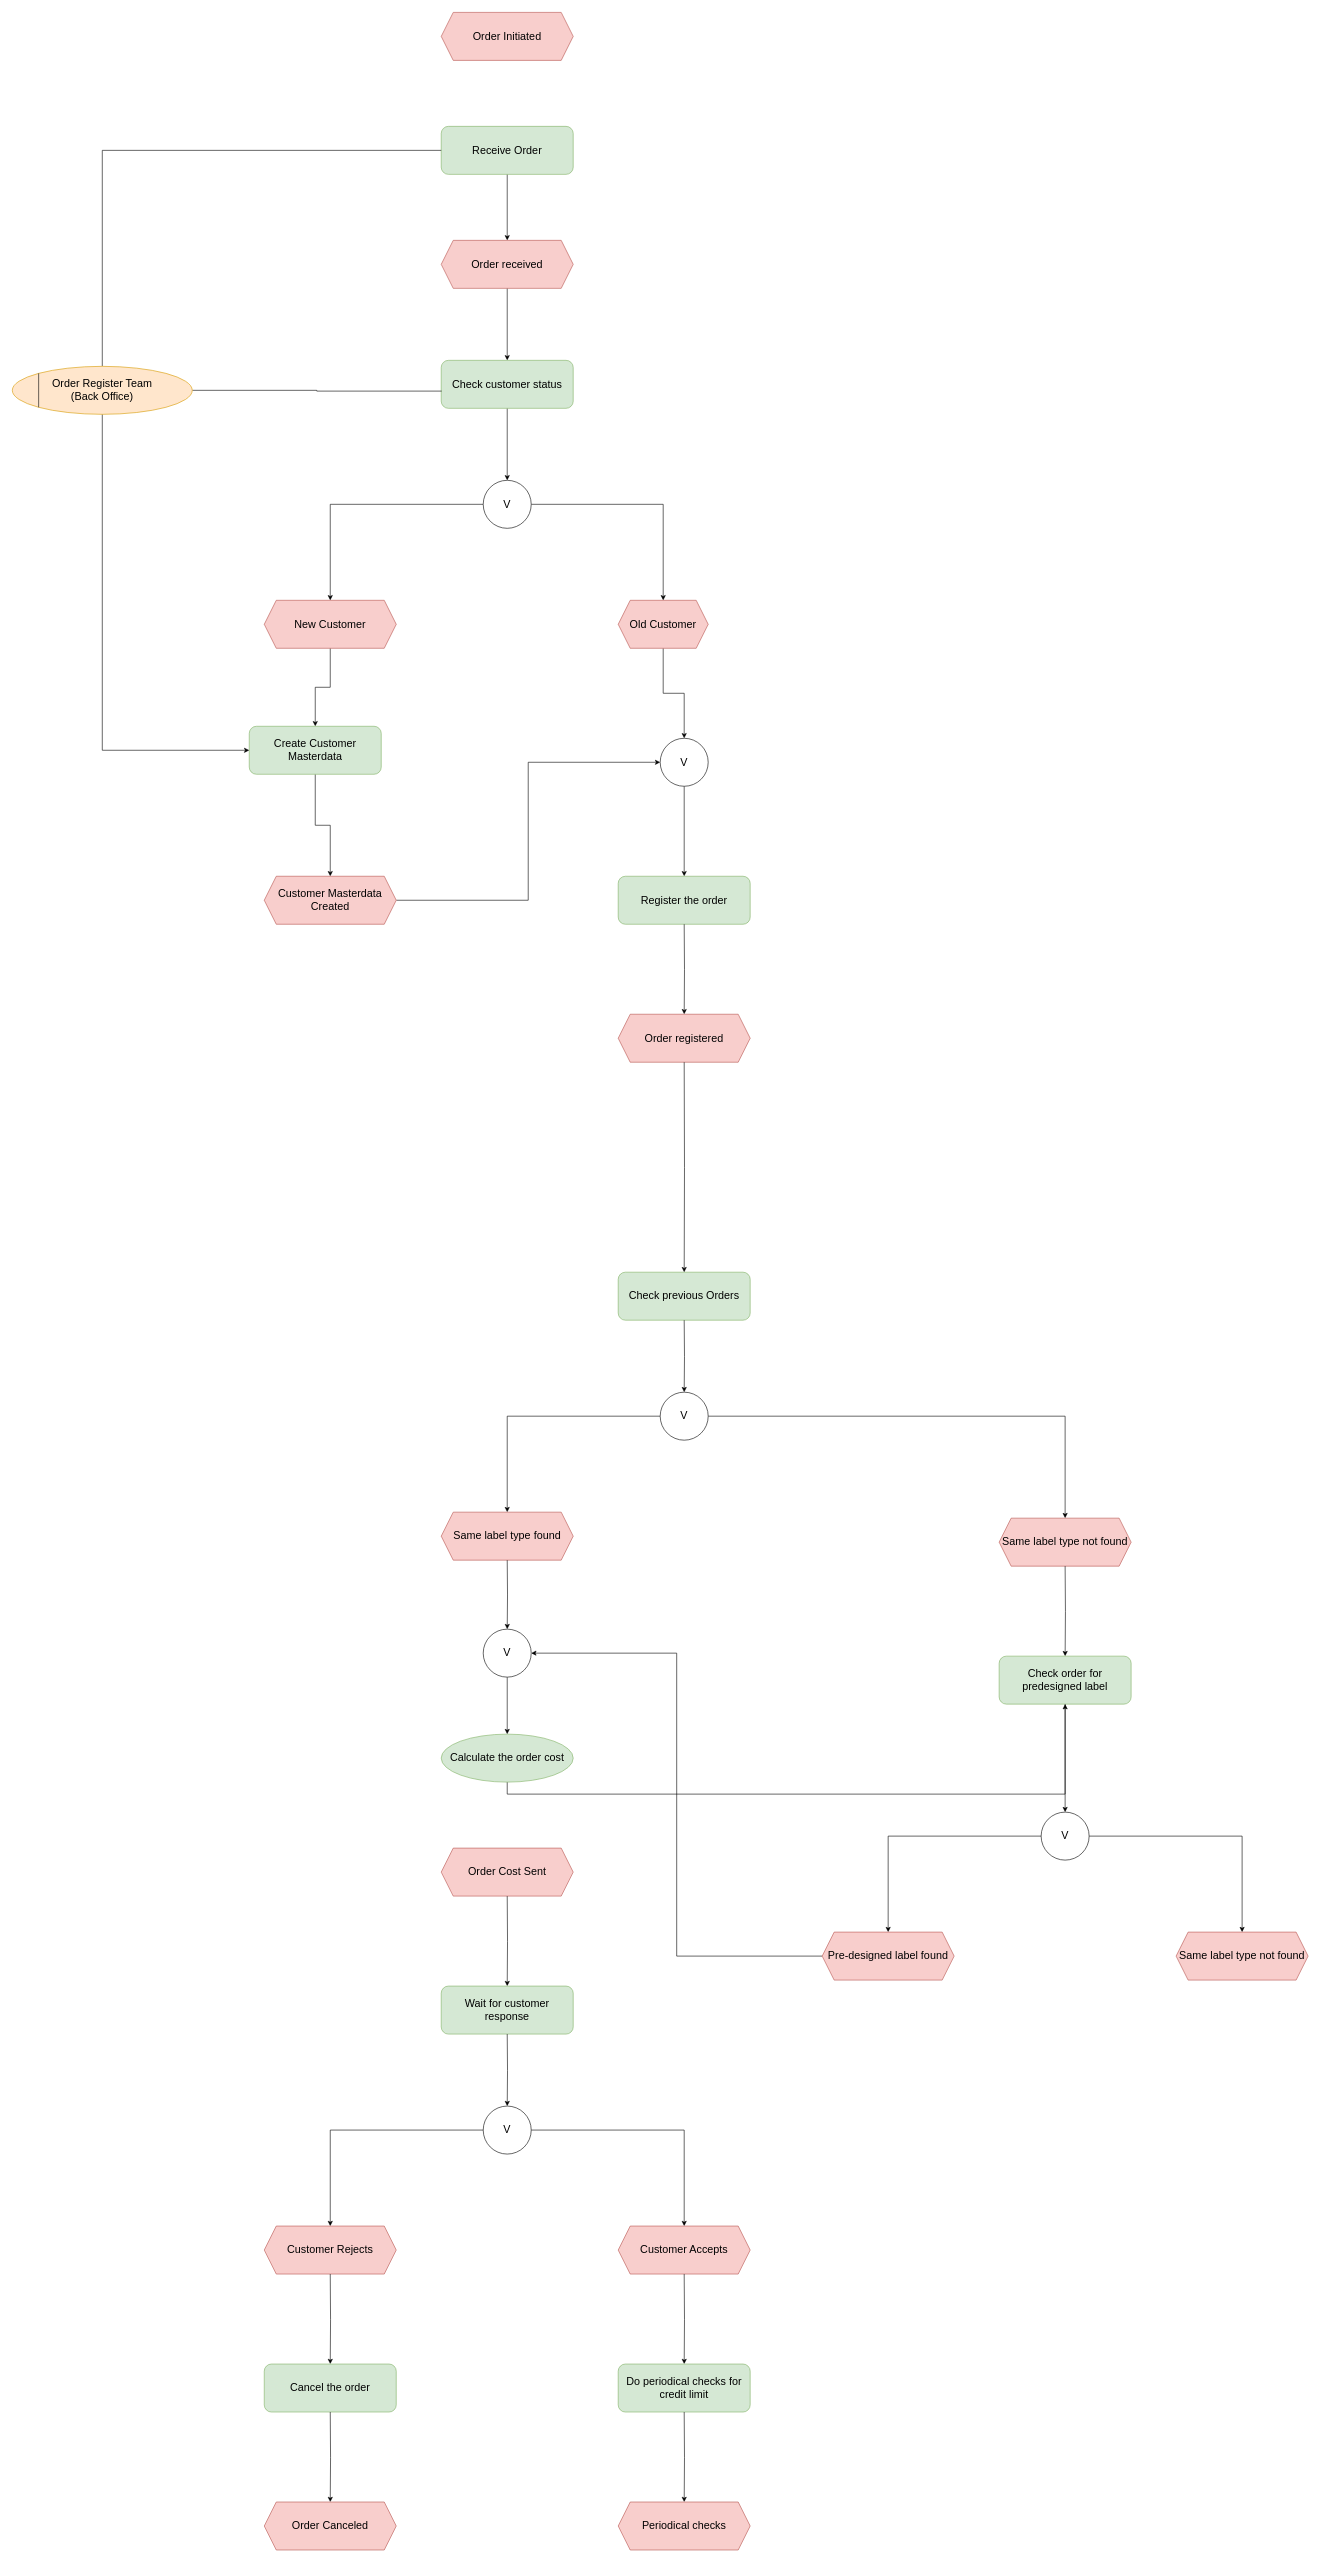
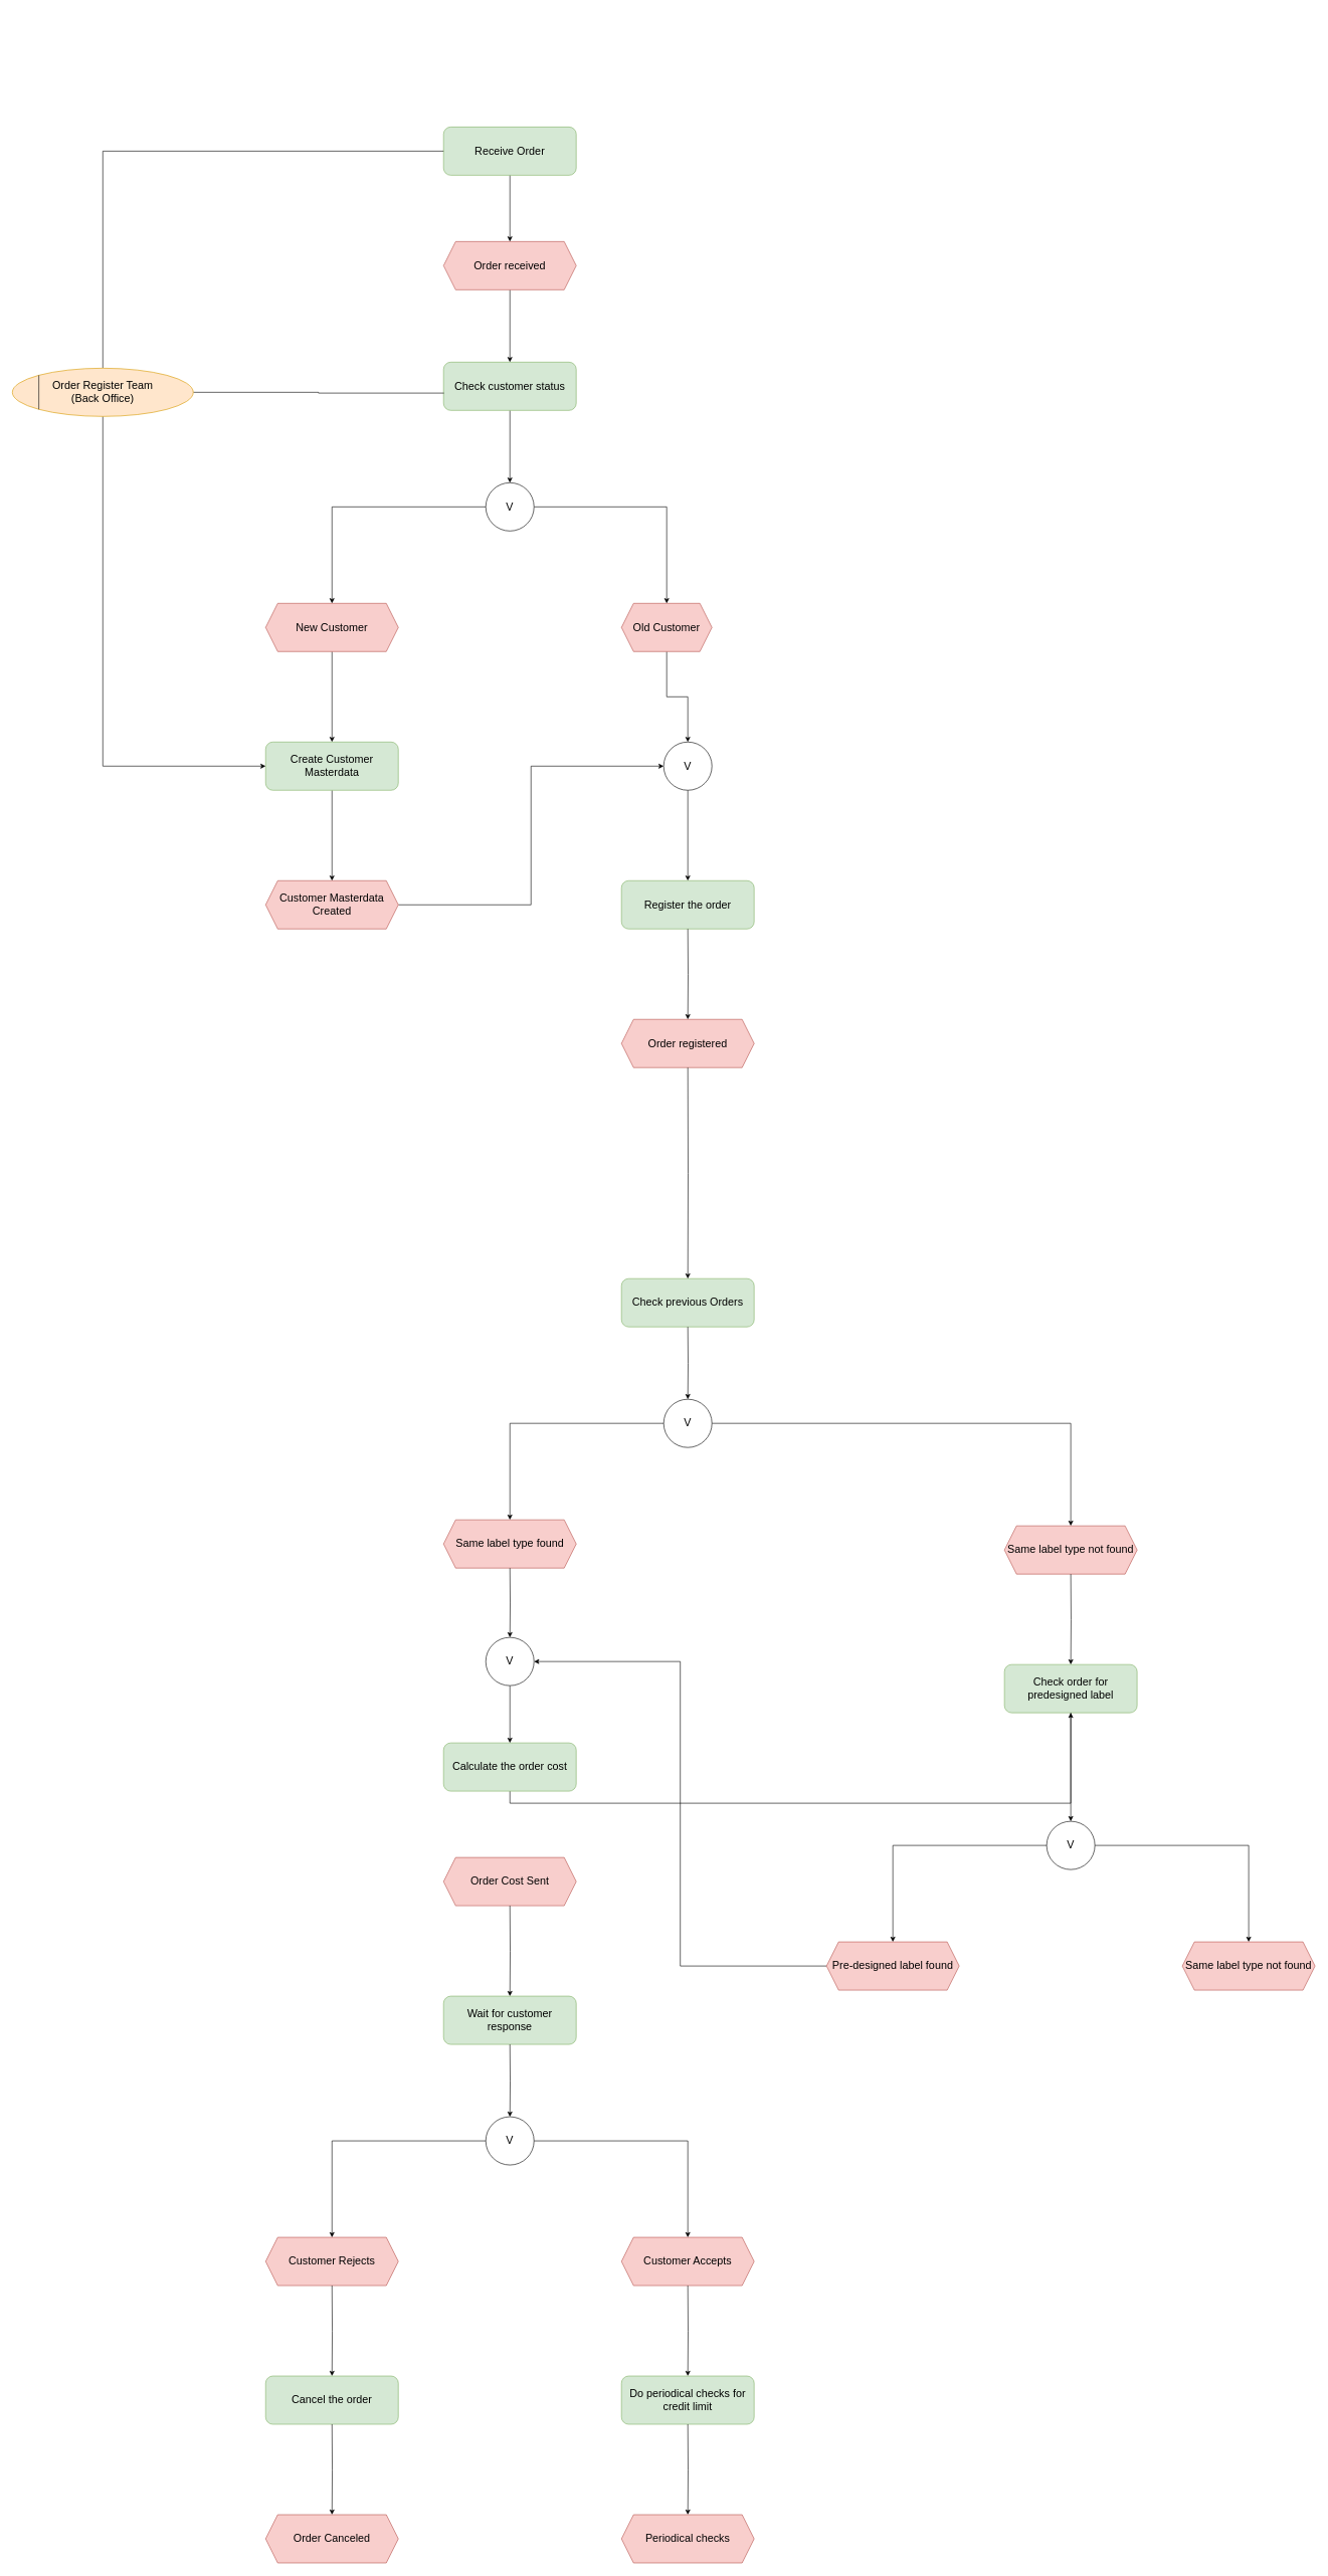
- <mxCell id="2" value="&lt;font style=&quot;font-size: 18px&quot;&gt;Order Initiated&lt;/font&gt;" style="shape=hexagon;perimeter=hexagonPerimeter2;whiteSpace=wrap;html=1;fixedSize=1;fillColor=#f8cecc;strokeColor=#b85450;" parent="1" vertex="1"><mxGeometry x="735" y="20" width="220" height="80" as="geometry" /></mxCell>
- <mxCell id="17" value="&lt;font style=&quot;font-size: 18px&quot;&gt;Create Customer Masterdata&lt;/font&gt;" style="rounded=1;whiteSpace=wrap;html=1;fillColor=#d5e8d4;strokeColor=#82b366;" parent="1" vertex="1"><mxGeometry x="415" y="1210" width="220" height="80" as="geometry" /></mxCell>
+ <mxCell id="17" value="&lt;font style=&quot;font-size: 18px&quot;&gt;Create Customer Masterdata&lt;/font&gt;" style="rounded=1;whiteSpace=wrap;html=1;fillColor=#d5e8d4;strokeColor=#82b366;" parent="1" vertex="1"><mxGeometry x="440" y="1230" width="220" height="80" as="geometry" /></mxCell>
- <mxCell id="36" value="&lt;font style=&quot;font-size: 18px&quot;&gt;Calculate the order cost&lt;/font&gt;" style="ellipse;whiteSpace=wrap;html=1;fillColor=#d5e8d4;strokeColor=#82b366;" parent="1" vertex="1"><mxGeometry x="735" y="2890" width="220" height="80" as="geometry" /></mxCell>
+ <mxCell id="36" value="&lt;font style=&quot;font-size: 18px&quot;&gt;Calculate the order cost&lt;/font&gt;" style="rounded=1;whiteSpace=wrap;html=1;fillColor=#d5e8d4;strokeColor=#82b366;" parent="1" vertex="1"><mxGeometry x="735" y="2890" width="220" height="80" as="geometry" /></mxCell>
